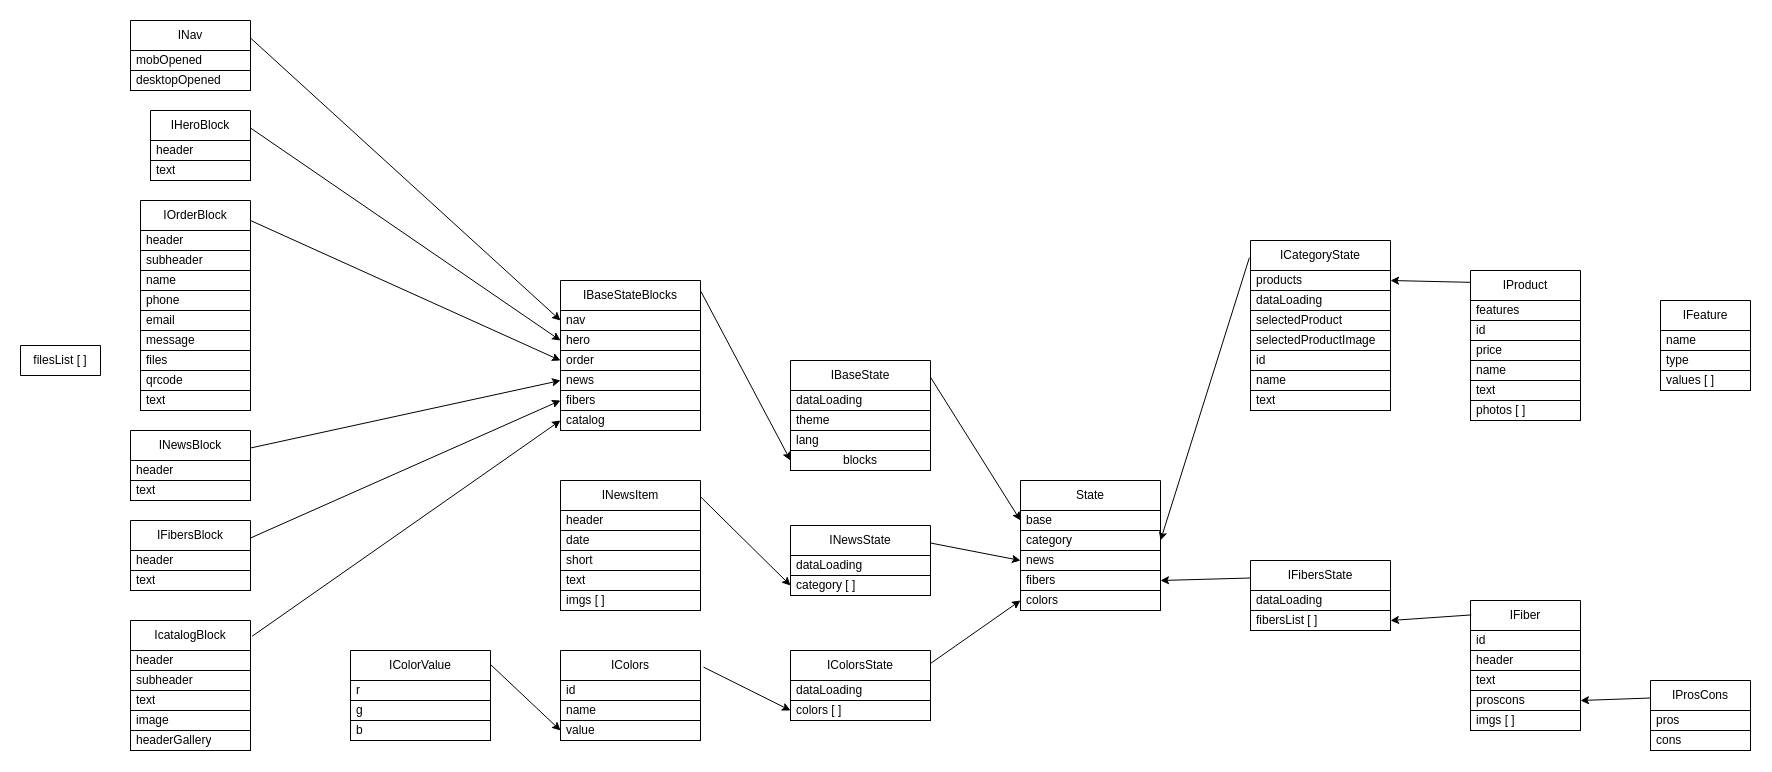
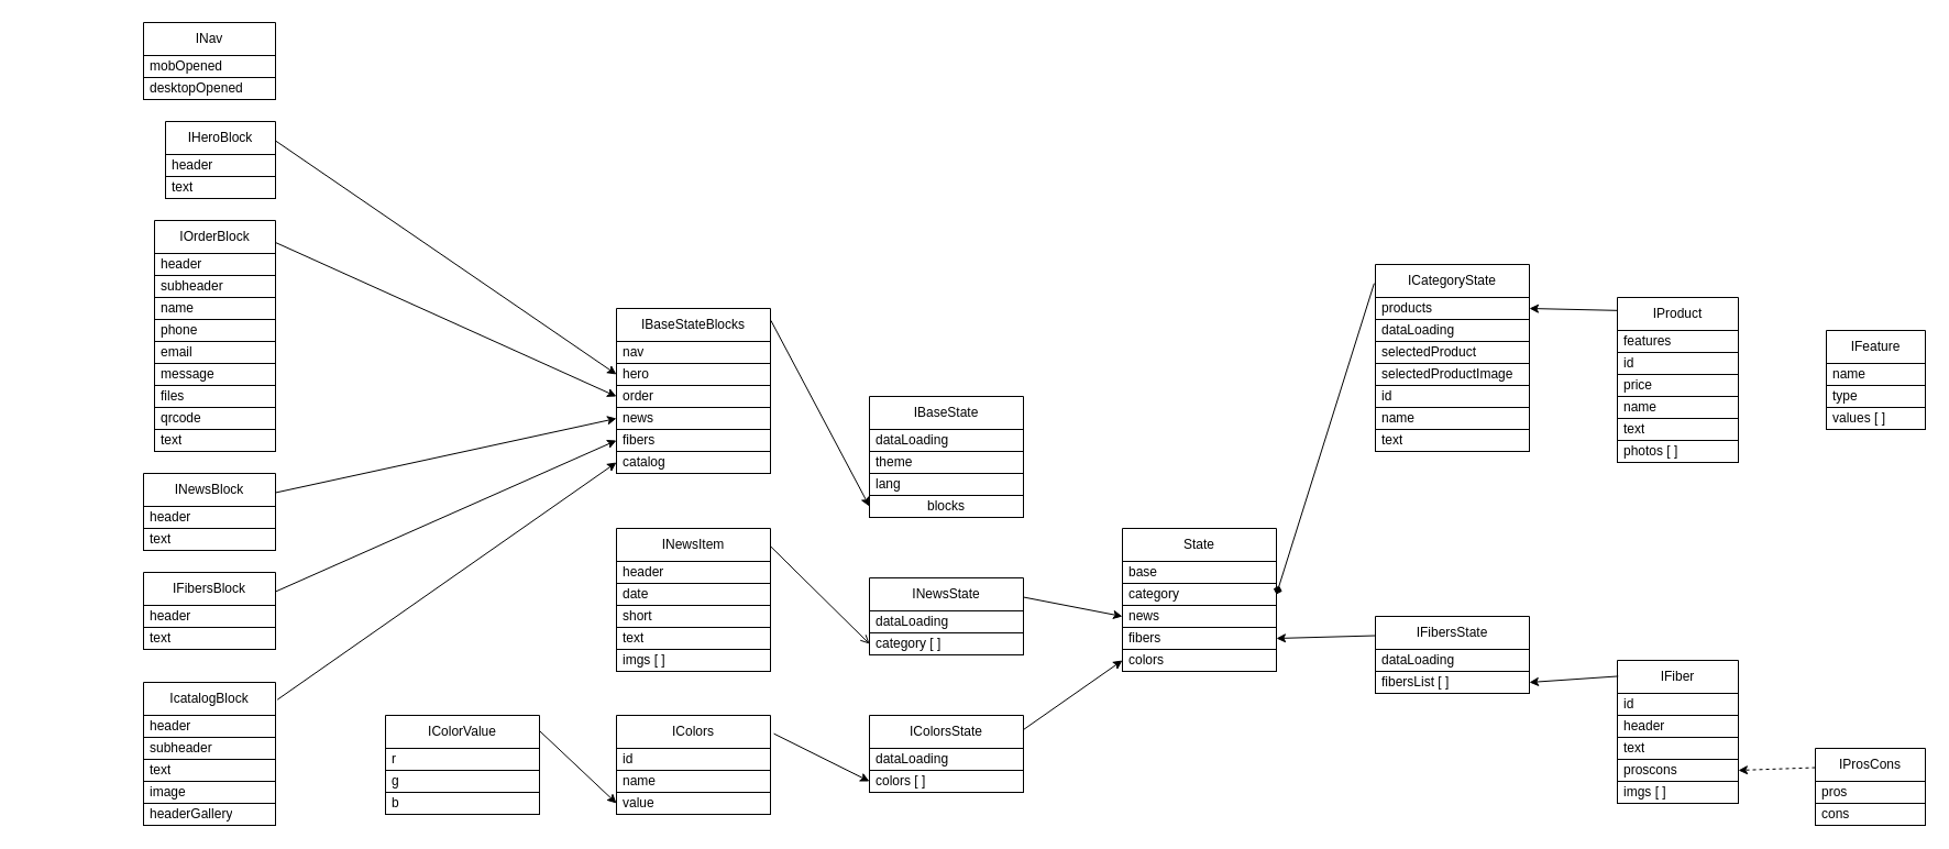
- <mxCell id="25" value="" style="endArrow=classic;html=1;exitX=1;exitY=0.25;exitDx=0;exitDy=0;entryX=0;entryY=0.5;entryDx=0;entryDy=0;" edge="1" parent="1" source="22" target="15"><mxGeometry width="50" height="50" relative="1" as="geometry"><mxPoint x="750" y="810" as="sourcePoint" /><mxPoint x="720" y="750" as="targetPoint" /></mxGeometry></mxCell>
- <mxCell id="40" value="filesList [ ]" style="swimlane;fontStyle=0;childLayout=stackLayout;horizontal=1;startSize=30;horizontalStack=0;resizeParent=1;resizeParentMax=0;resizeLast=0;collapsible=1;marginBottom=0;whiteSpace=wrap;html=1;" vertex="1" parent="1"><mxGeometry x="20" y="345" width="80" height="30" as="geometry"><mxRectangle x="400" y="430" width="60" height="30" as="alternateBounds" /></mxGeometry></mxCell>
- <mxCell id="2" style="edgeStyle=none;html=1;entryX=0;entryY=0.5;entryDx=0;entryDy=0;exitX=0.994;exitY=0.14;exitDx=0;exitDy=0;exitPerimeter=0;" edge="1" parent="1" source="3" target="9"><mxGeometry relative="1" as="geometry"><mxPoint x="1040" y="1270" as="targetPoint" /></mxGeometry></mxCell>
- <mxCell id="105" value="" style="endArrow=classic;html=1;entryX=1;entryY=0.5;entryDx=0;entryDy=0;exitX=-0.008;exitY=0.101;exitDx=0;exitDy=0;exitPerimeter=0;" edge="1" parent="1" source="97" target="10"><mxGeometry width="50" height="50" relative="1" as="geometry"><mxPoint x="1110" y="550" as="sourcePoint" /><mxPoint x="1160" y="500" as="targetPoint" /></mxGeometry></mxCell>
+ <mxCell id="105" value="" style="endArrow=diamond;html=1;entryX=1;entryY=0.5;entryDx=0;entryDy=0;exitX=-0.008;exitY=0.101;exitDx=0;exitDy=0;exitPerimeter=0;" edge="1" parent="1" source="97" target="10"><mxGeometry width="50" height="50" relative="1" as="geometry"><mxPoint x="1110" y="550" as="sourcePoint" /><mxPoint x="1160" y="500" as="targetPoint" /></mxGeometry></mxCell>
- <mxCell id="67" value="" style="endArrow=classic;html=1;exitX=1.003;exitY=0.128;exitDx=0;exitDy=0;exitPerimeter=0;entryX=0;entryY=0.5;entryDx=0;entryDy=0;" edge="1" parent="1" source="61" target="59"><mxGeometry width="50" height="50" relative="1" as="geometry"><mxPoint x="758" y="560" as="sourcePoint" /><mxPoint x="808" y="510" as="targetPoint" /></mxGeometry></mxCell>
+ <mxCell id="67" value="" style="endArrow=open;html=1;exitX=1.003;exitY=0.128;exitDx=0;exitDy=0;exitPerimeter=0;entryX=0;entryY=0.5;entryDx=0;entryDy=0;" edge="1" parent="1" source="61" target="59"><mxGeometry width="50" height="50" relative="1" as="geometry"><mxPoint x="758" y="560" as="sourcePoint" /><mxPoint x="808" y="510" as="targetPoint" /></mxGeometry></mxCell>
- <mxCell id="96" value="" style="endArrow=classic;html=1;entryX=1;entryY=0.5;entryDx=0;entryDy=0;exitX=0;exitY=0.25;exitDx=0;exitDy=0;" edge="1" parent="1" source="93" target="90"><mxGeometry width="50" height="50" relative="1" as="geometry"><mxPoint x="1570" y="550" as="sourcePoint" /><mxPoint x="1620" y="500" as="targetPoint" /></mxGeometry></mxCell>
+ <mxCell id="96" value="" style="endArrow=classic;html=1;entryX=1;entryY=0.5;entryDx=0;entryDy=0;exitX=0;exitY=0.25;exitDx=0;exitDy=0;dashed=1;" edge="1" parent="1" source="93" target="90"><mxGeometry width="50" height="50" relative="1" as="geometry"><mxPoint x="1570" y="550" as="sourcePoint" /><mxPoint x="1620" y="500" as="targetPoint" /></mxGeometry></mxCell>
